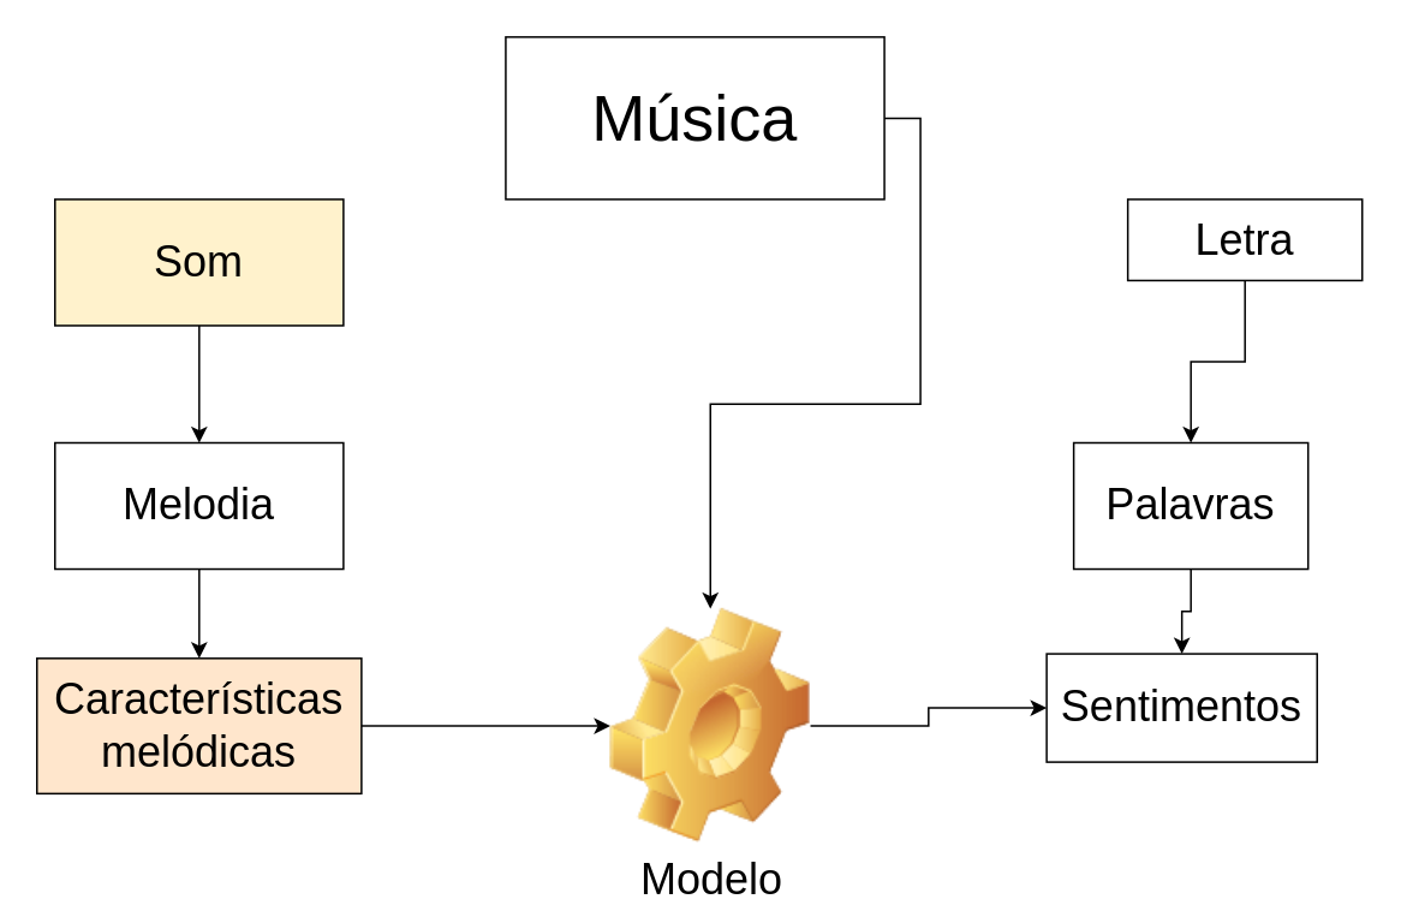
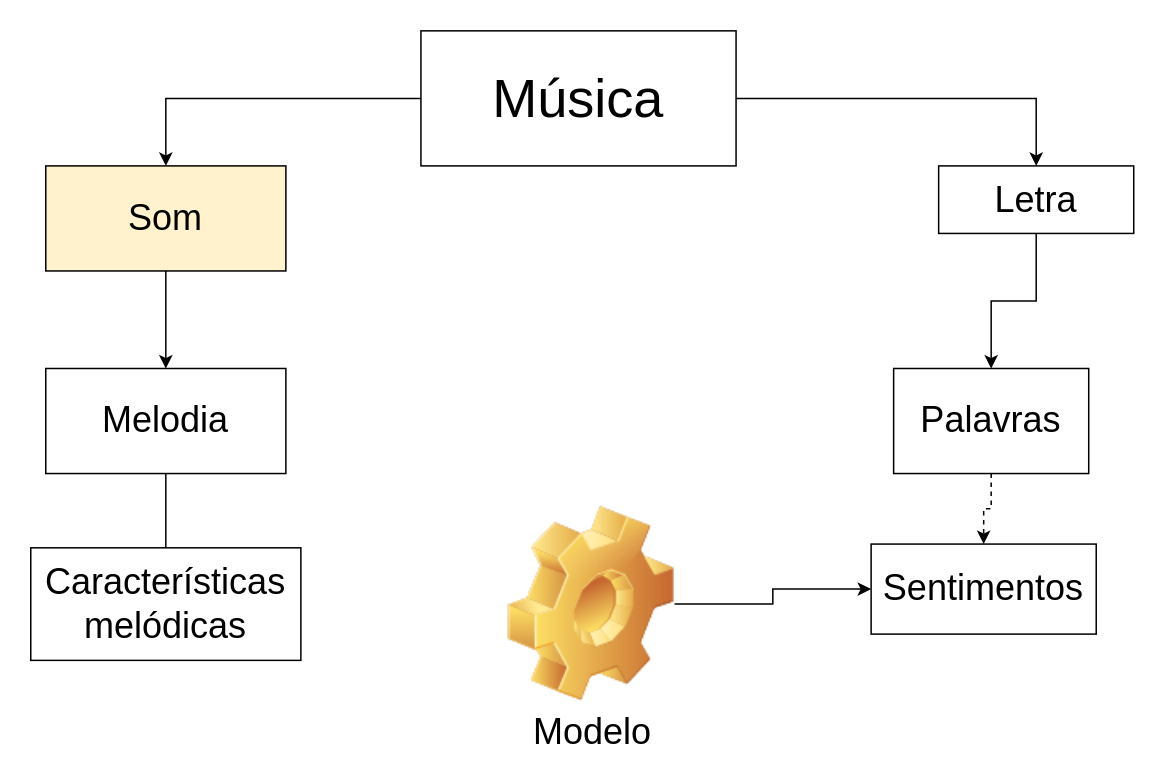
+ <mxCell id="2" style="edgeStyle=orthogonalEdgeStyle;rounded=0;orthogonalLoop=1;jettySize=auto;html=1;entryX=0.5;entryY=0;entryDx=0;entryDy=0;" edge="1" parent="1" source="4" target="8"><mxGeometry relative="1" as="geometry" /></mxCell>
- <mxCell id="3" style="edgeStyle=orthogonalEdgeStyle;rounded=0;orthogonalLoop=1;jettySize=auto;html=1;exitX=1;exitY=0.5;exitDx=0;exitDy=0;" edge="1" parent="1" source="4" target="17"><mxGeometry relative="1" as="geometry" /></mxCell>
+ <mxCell id="3" style="edgeStyle=orthogonalEdgeStyle;rounded=0;orthogonalLoop=1;jettySize=auto;html=1;exitX=1;exitY=0.5;exitDx=0;exitDy=0;entryX=0.5;entryY=0;entryDx=0;entryDy=0;" edge="1" parent="1" source="4" target="6"><mxGeometry relative="1" as="geometry" /></mxCell>
- <mxCell id="11" style="edgeStyle=orthogonalEdgeStyle;rounded=0;orthogonalLoop=1;jettySize=auto;html=1;exitX=0.5;exitY=1;exitDx=0;exitDy=0;" edge="1" parent="1" source="12" target="15"><mxGeometry relative="1" as="geometry" /></mxCell>
+ <mxCell id="11" style="edgeStyle=orthogonalEdgeStyle;rounded=0;orthogonalLoop=1;jettySize=auto;html=1;exitX=0.5;exitY=1;exitDx=0;exitDy=0;dashed=1;" edge="1" parent="1" source="12" target="15"><mxGeometry relative="1" as="geometry" /></mxCell>
- <mxCell id="9" style="edgeStyle=orthogonalEdgeStyle;rounded=0;orthogonalLoop=1;jettySize=auto;html=1;exitX=0.5;exitY=1;exitDx=0;exitDy=0;entryX=0.5;entryY=0;entryDx=0;entryDy=0;" edge="1" parent="1" source="10" target="14"><mxGeometry relative="1" as="geometry" /></mxCell>
+ <mxCell id="9" style="edgeStyle=orthogonalEdgeStyle;rounded=0;orthogonalLoop=1;jettySize=auto;html=1;exitX=0.5;exitY=1;exitDx=0;exitDy=0;entryX=0.5;entryY=0;entryDx=0;entryDy=0;endArrow=none;" edge="1" parent="1" source="10" target="14"><mxGeometry relative="1" as="geometry" /></mxCell>
- <mxCell id="14" value="&lt;font style=&quot;font-size: 24px&quot;&gt;Características melódicas&lt;/font&gt;" style="rounded=0;whiteSpace=wrap;html=1;fillColor=#ffe6cc;" vertex="1" parent="1"><mxGeometry x="20" y="364.5" width="180" height="75" as="geometry" /></mxCell>
+ <mxCell id="14" value="&lt;font style=&quot;font-size: 24px&quot;&gt;Características melódicas&lt;/font&gt;" style="rounded=0;whiteSpace=wrap;html=1;" vertex="1" parent="1"><mxGeometry x="20" y="364.5" width="180" height="75" as="geometry" /></mxCell>
- <mxCell id="13" style="edgeStyle=orthogonalEdgeStyle;rounded=0;orthogonalLoop=1;jettySize=auto;html=1;exitX=1;exitY=0.5;exitDx=0;exitDy=0;entryX=0;entryY=0.5;entryDx=0;entryDy=0;" edge="1" parent="1" source="14" target="17"><mxGeometry relative="1" as="geometry"><mxPoint x="320" y="410" as="targetPoint" /></mxGeometry></mxCell>
